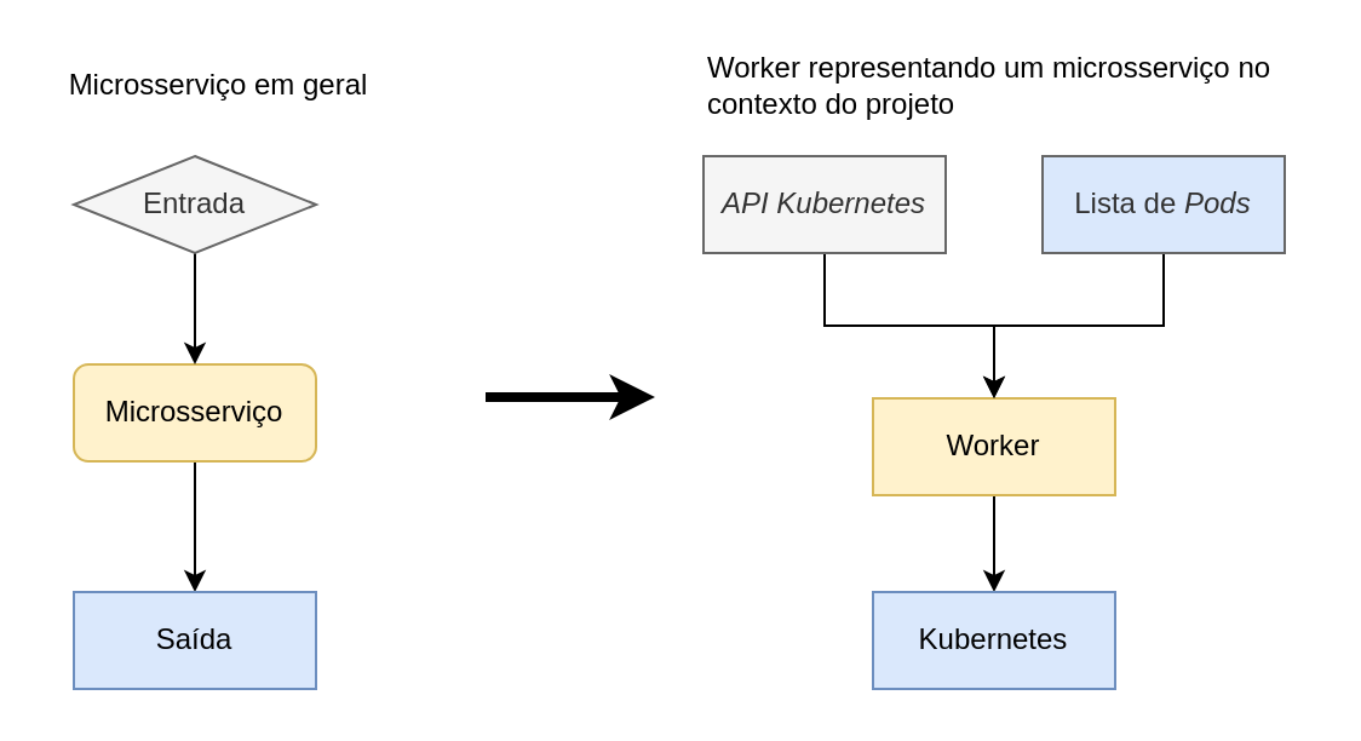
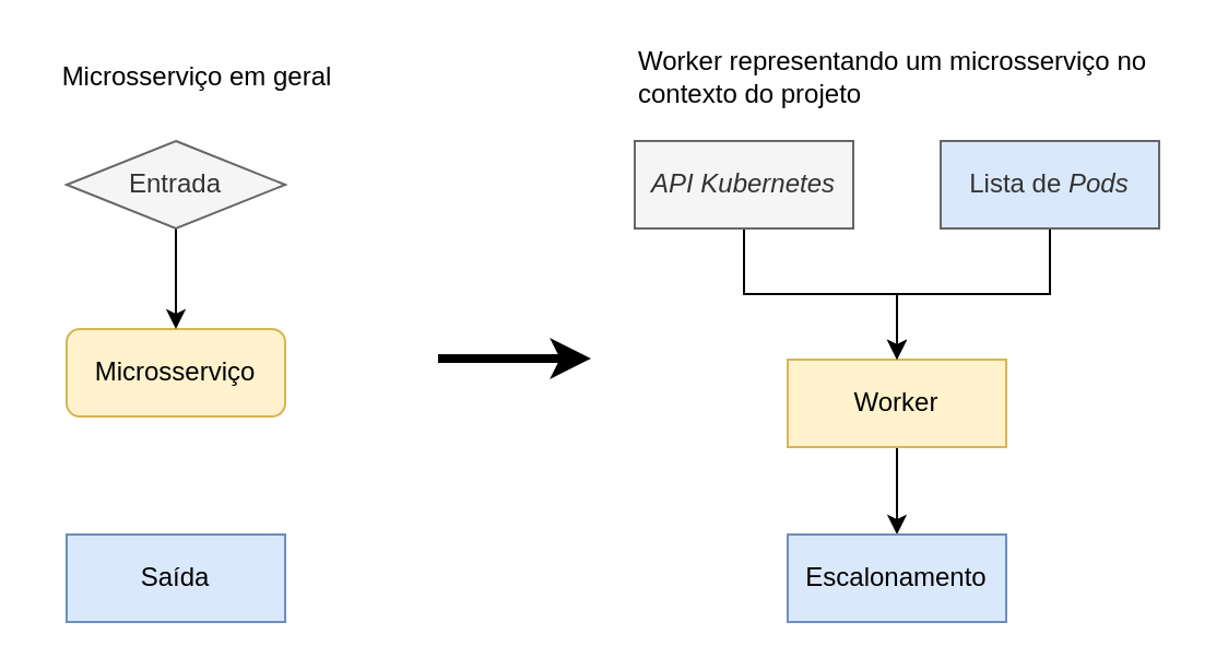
- <mxCell id="2" style="edgeStyle=orthogonalEdgeStyle;rounded=0;orthogonalLoop=1;jettySize=auto;html=1;exitX=0.5;exitY=1;exitDx=0;exitDy=0;entryX=0.5;entryY=0;entryDx=0;entryDy=0;" edge="1" parent="1" source="3" target="6"><mxGeometry relative="1" as="geometry" /></mxCell>
- <mxCell id="11" value="Kubernetes" style="rounded=0;whiteSpace=wrap;html=1;fillColor=#dae8fc;strokeColor=#6c8ebf;" vertex="1" parent="1"><mxGeometry x="360" y="244" width="100" height="40" as="geometry" /></mxCell>
+ <mxCell id="11" value="Escalonamento" style="rounded=0;whiteSpace=wrap;html=1;fillColor=#dae8fc;strokeColor=#6c8ebf;" vertex="1" parent="1"><mxGeometry x="360" y="244" width="100" height="40" as="geometry" /></mxCell>
